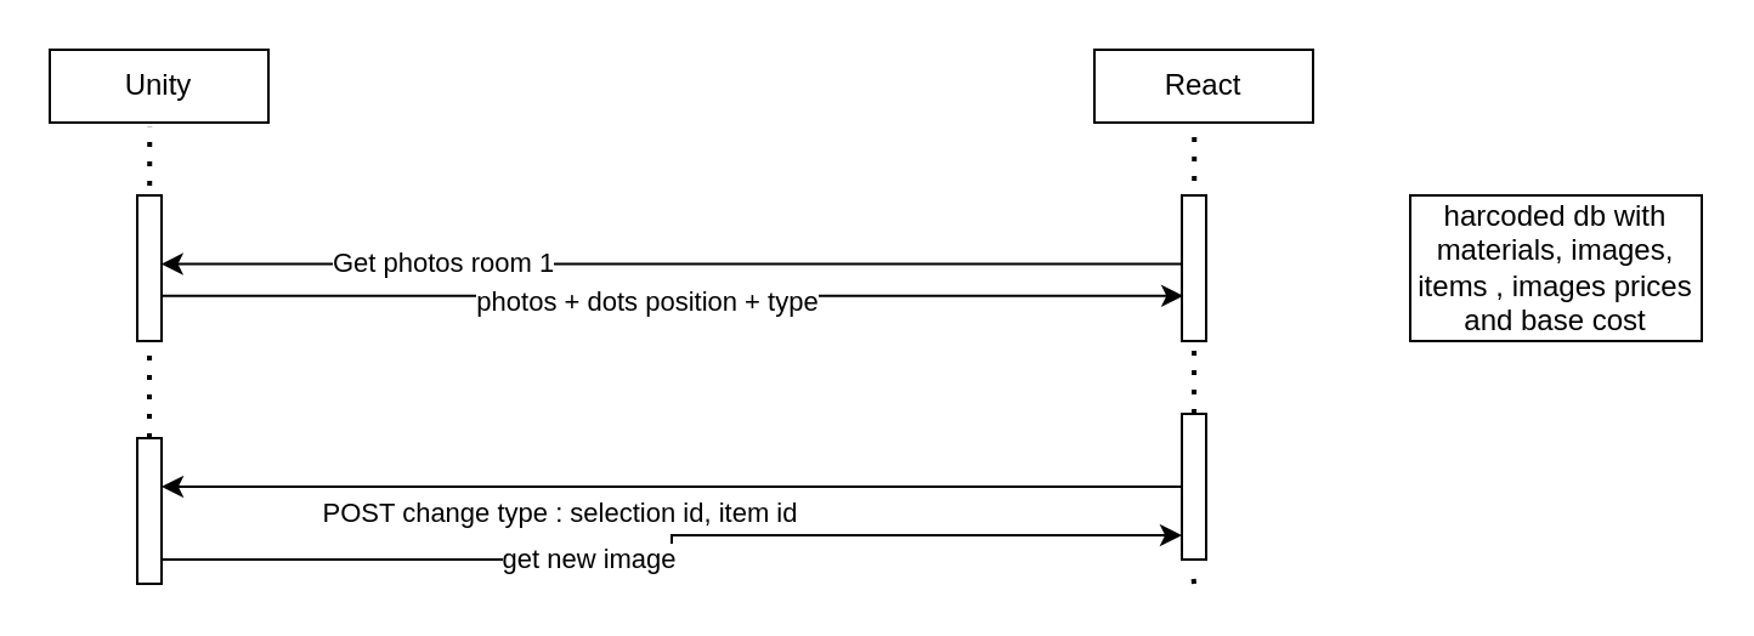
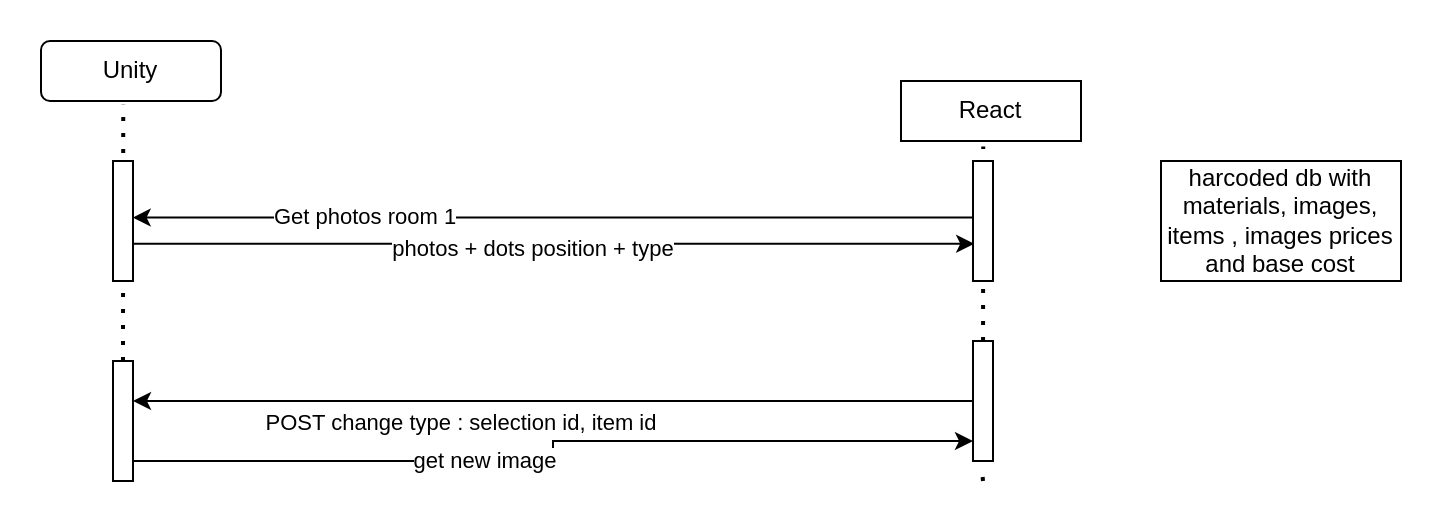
- <mxCell id="3" value="Unity" style="rounded=0;whiteSpace=wrap;html=1;" vertex="1" parent="1"><mxGeometry x="20" y="20" width="90" height="30" as="geometry" /></mxCell>
+ <mxCell id="3" value="Unity" style="whiteSpace=wrap;html=1;rounded=1;" vertex="1" parent="1"><mxGeometry x="20" y="20" width="90" height="30" as="geometry" /></mxCell>
- <mxCell id="2" value="React" style="rounded=0;whiteSpace=wrap;html=1;" vertex="1" parent="1"><mxGeometry x="450" y="20" width="90" height="30" as="geometry" /></mxCell>
+ <mxCell id="2" value="React" style="rounded=0;whiteSpace=wrap;html=1;" vertex="1" parent="1"><mxGeometry x="450" y="40" width="90" height="30" as="geometry" /></mxCell>
